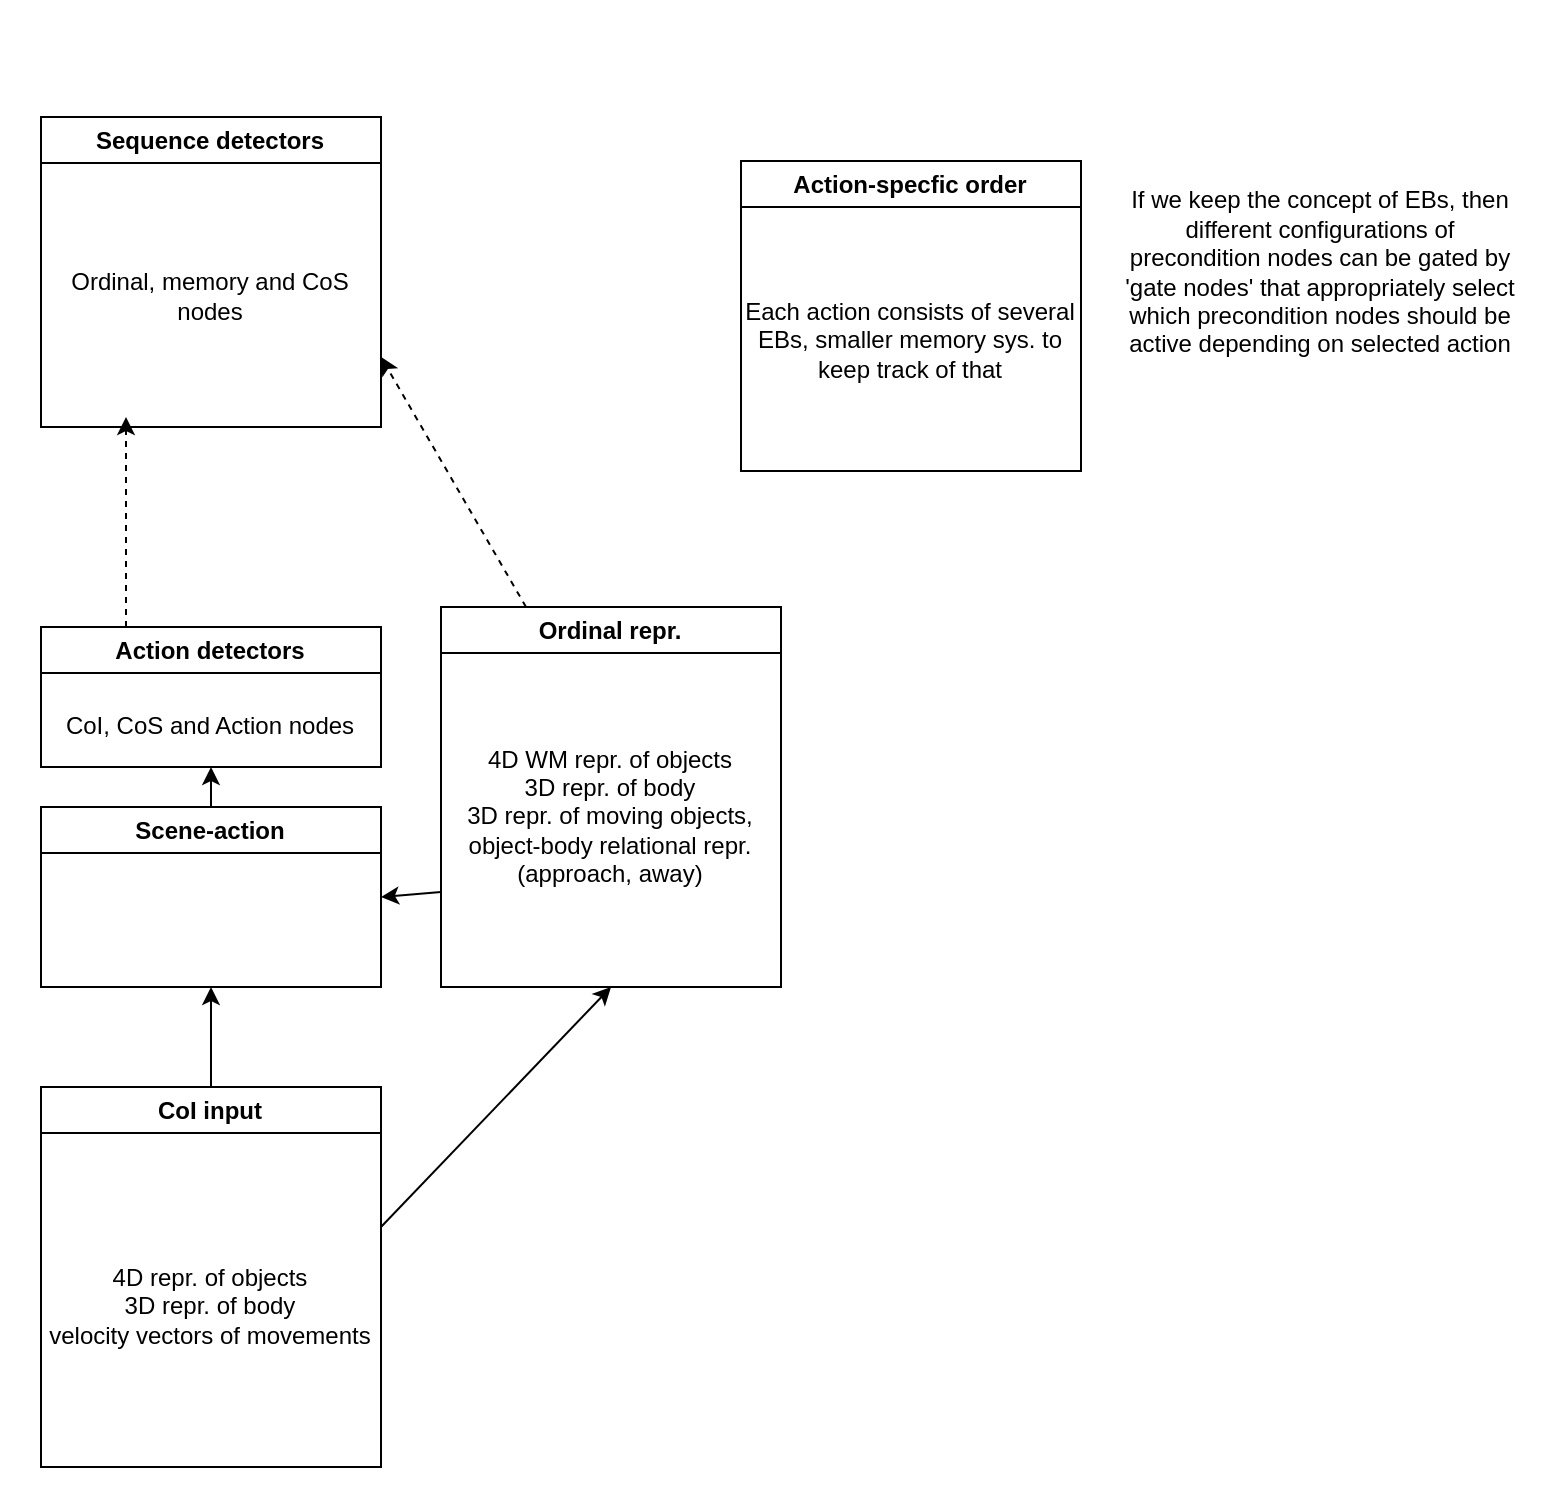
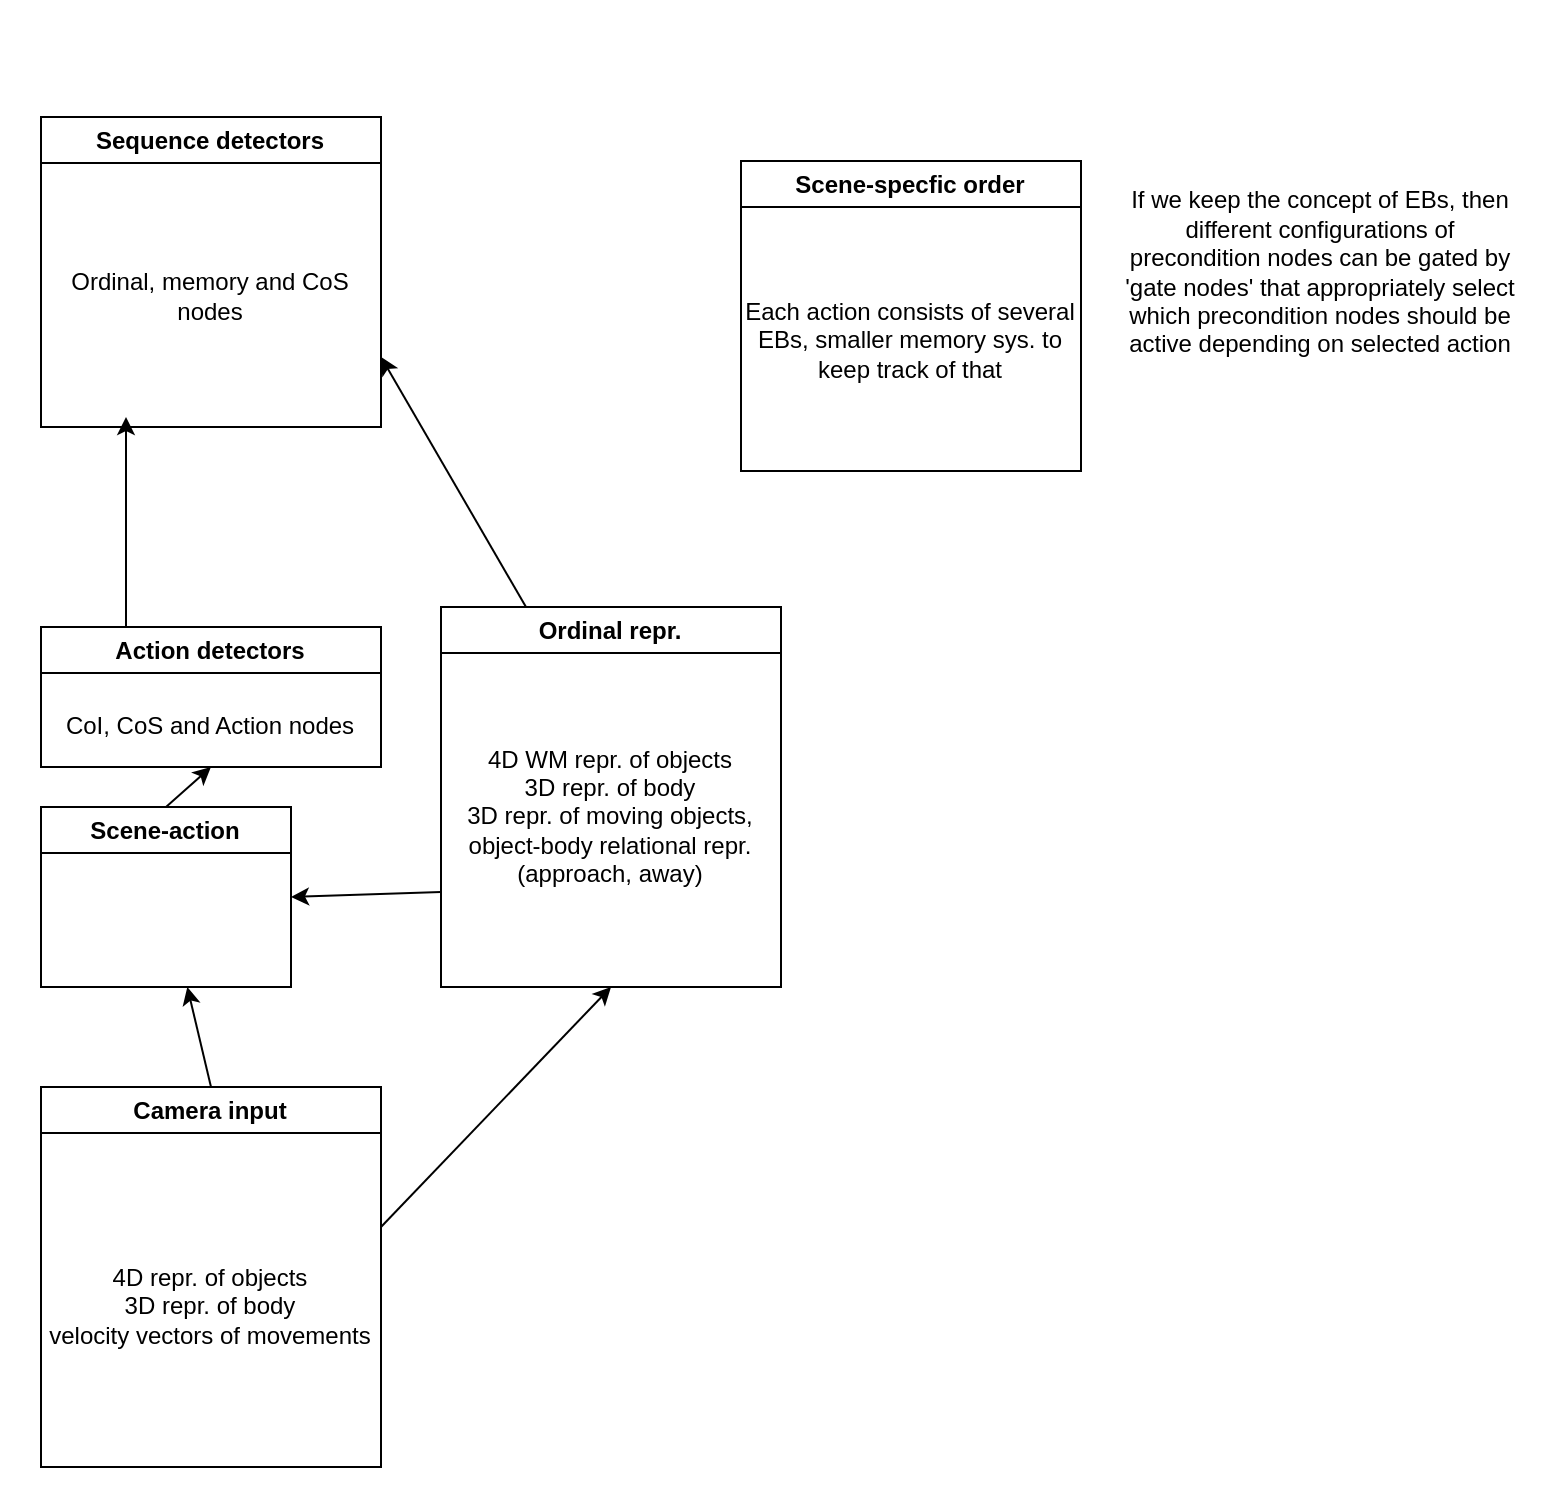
- <mxCell id="17" value="Action-specfic order" style="swimlane;" vertex="1" parent="1"><mxGeometry x="370" y="80" width="170" height="155" as="geometry" /></mxCell>
+ <mxCell id="17" value="Scene-specfic order" style="swimlane;" vertex="1" parent="1"><mxGeometry x="370" y="80" width="170" height="155" as="geometry" /></mxCell>
- <mxCell id="5" style="edgeStyle=none;rounded=0;orthogonalLoop=1;jettySize=auto;html=1;exitX=0.25;exitY=0;exitDx=0;exitDy=0;entryX=1;entryY=0.75;entryDx=0;entryDy=0;dashed=1;" edge="1" parent="1" source="6" target="14"><mxGeometry relative="1" as="geometry" /></mxCell>
+ <mxCell id="5" style="edgeStyle=none;rounded=0;orthogonalLoop=1;jettySize=auto;html=1;exitX=0.25;exitY=0;exitDx=0;exitDy=0;entryX=1;entryY=0.75;entryDx=0;entryDy=0;" edge="1" parent="1" source="6" target="14"><mxGeometry relative="1" as="geometry" /></mxCell>
- <mxCell id="8" style="edgeStyle=none;rounded=0;orthogonalLoop=1;jettySize=auto;html=1;exitX=0.25;exitY=0;exitDx=0;exitDy=0;entryX=0.25;entryY=1;entryDx=0;entryDy=0;dashed=1;" edge="1" parent="1" source="9" target="14"><mxGeometry relative="1" as="geometry" /></mxCell>
+ <mxCell id="8" style="edgeStyle=none;rounded=0;orthogonalLoop=1;jettySize=auto;html=1;exitX=0.25;exitY=0;exitDx=0;exitDy=0;entryX=0.25;entryY=1;entryDx=0;entryDy=0;" edge="1" parent="1" source="9" target="14"><mxGeometry relative="1" as="geometry" /></mxCell>
- <mxCell id="12" value="Scene-action" style="swimlane;" vertex="1" parent="1"><mxGeometry x="20" y="403" width="170" height="90" as="geometry" /></mxCell>
+ <mxCell id="12" value="Scene-action" style="swimlane;" vertex="1" parent="1"><mxGeometry x="20" y="403" width="125" height="90" as="geometry" /></mxCell>
- <mxCell id="3" value="CoI input" style="swimlane;" vertex="1" parent="1"><mxGeometry x="20" y="543" width="170" height="190" as="geometry" /></mxCell>
+ <mxCell id="3" value="Camera input" style="swimlane;" vertex="1" parent="1"><mxGeometry x="20" y="543" width="170" height="190" as="geometry" /></mxCell>
